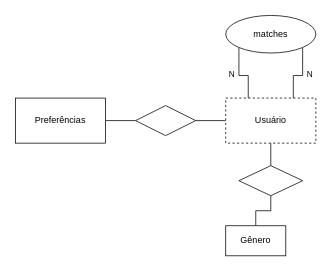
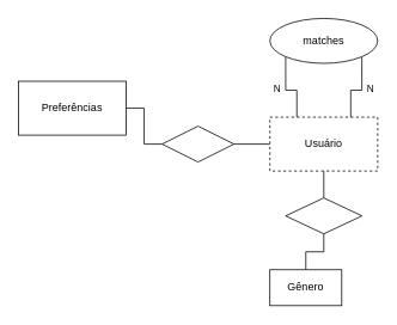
- <mxCell id="13" value="Preferências" style="whiteSpace=wrap;html=1;rounded=0;" vertex="1" parent="1"><mxGeometry x="20" y="130" width="120" height="60" as="geometry" /></mxCell>
+ <mxCell id="13" value="Preferências" style="whiteSpace=wrap;html=1;rounded=0;" vertex="1" parent="1"><mxGeometry x="20" y="90" width="120" height="60" as="geometry" /></mxCell>
